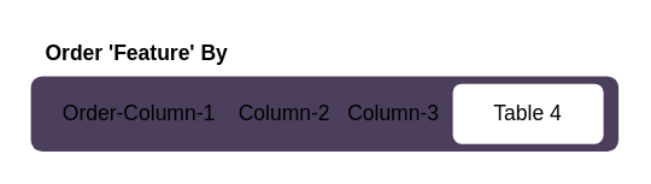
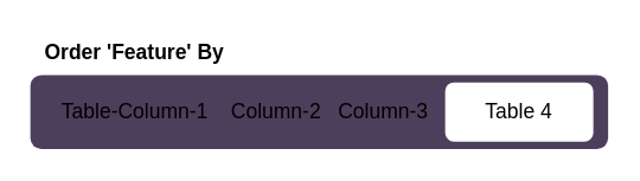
- <mxCell id="2" value="&lt;span style=&quot;font-size: 14px;&quot;&gt;&amp;nbsp; &amp;nbsp; &amp;nbsp;Order-Column-1&amp;nbsp; &amp;nbsp; Column-2&amp;nbsp; &amp;nbsp;Column-3&amp;nbsp;&amp;nbsp;&lt;/span&gt;" style="rounded=1;whiteSpace=wrap;html=1;fillColor=#4C3F5C;strokeColor=none;align=left;" vertex="1" parent="1"><mxGeometry x="20" y="50" width="390" height="50" as="geometry" /></mxCell>
+ <mxCell id="2" value="&lt;span style=&quot;font-size: 14px;&quot;&gt;&amp;nbsp; &amp;nbsp; &amp;nbsp;Table-Column-1&amp;nbsp; &amp;nbsp; Column-2&amp;nbsp; &amp;nbsp;Column-3&amp;nbsp;&amp;nbsp;&lt;/span&gt;" style="rounded=1;whiteSpace=wrap;html=1;fillColor=#4C3F5C;strokeColor=none;align=left;" vertex="1" parent="1"><mxGeometry x="20" y="50" width="390" height="50" as="geometry" /></mxCell>
